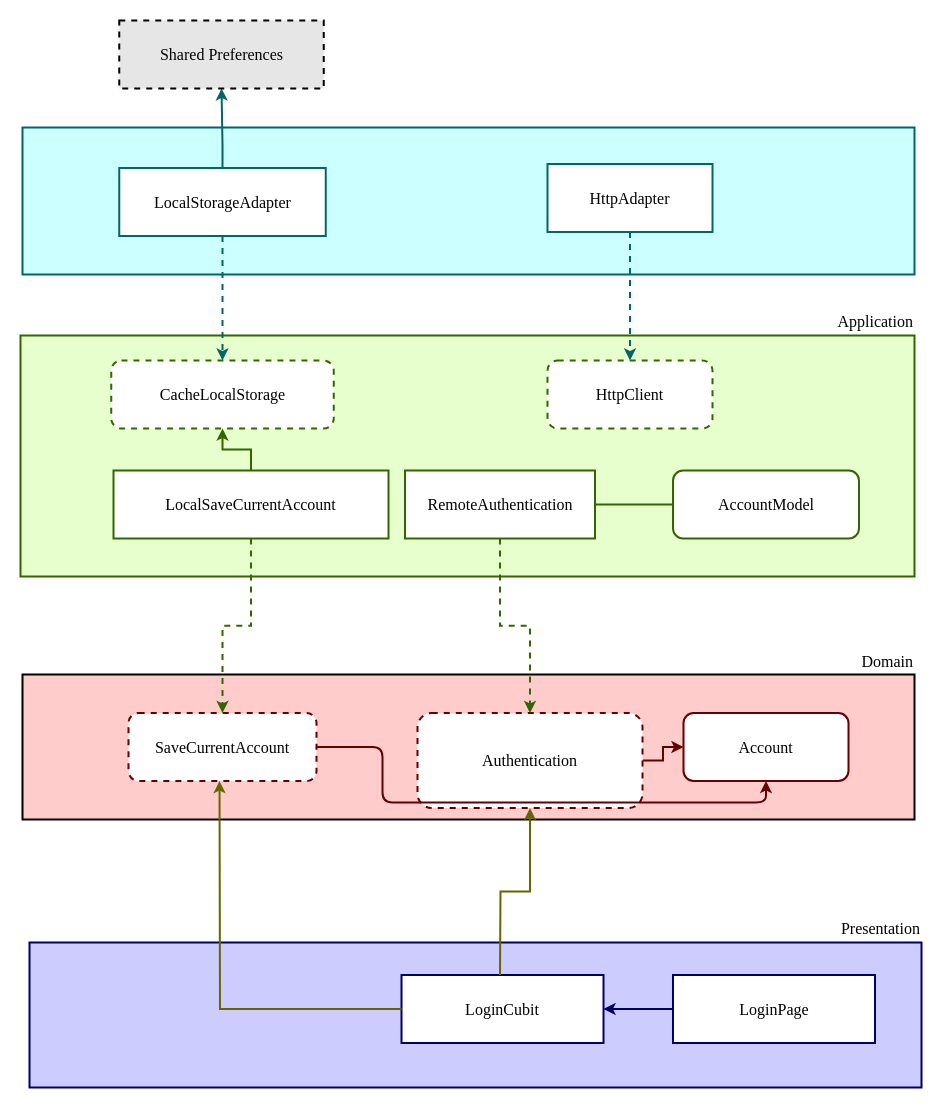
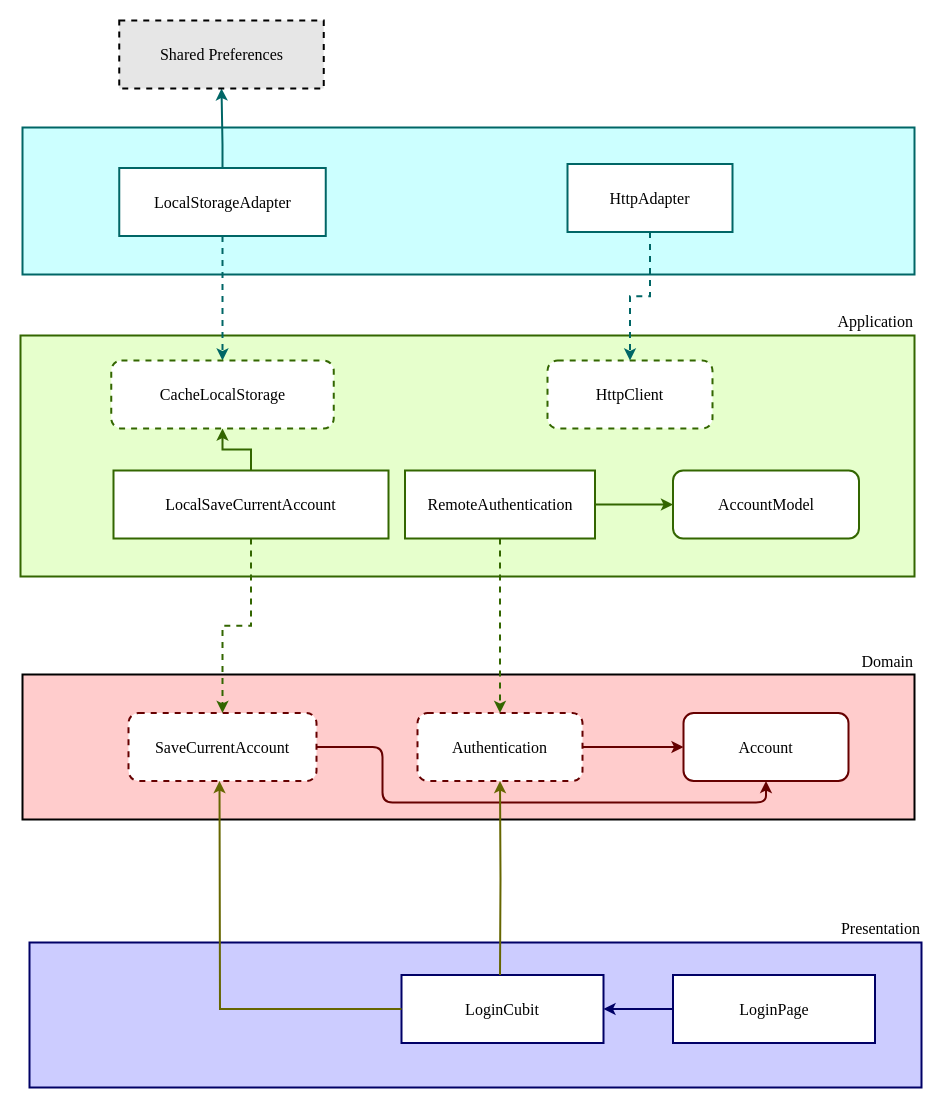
- <mxCell id="16" value="HttpAdapter" style="rounded=0;whiteSpace=wrap;html=1;shadow=0;strokeWidth=2;fillColor=#FFFFFF;fontFamily=Verdana;fontSize=16;align=center;strokeColor=#006666;sketch=0;" parent="1" vertex="1"><mxGeometry x="547" y="163.5" width="165" height="68" as="geometry" /></mxCell>
+ <mxCell id="16" value="HttpAdapter" style="rounded=0;whiteSpace=wrap;html=1;shadow=0;strokeWidth=2;fillColor=#FFFFFF;fontFamily=Verdana;fontSize=16;align=center;strokeColor=#006666;sketch=0;" parent="1" vertex="1"><mxGeometry x="567" y="163.5" width="165" height="68" as="geometry" /></mxCell>
- <mxCell id="9" style="edgeStyle=orthogonalEdgeStyle;rounded=0;orthogonalLoop=1;jettySize=auto;html=1;exitX=1;exitY=0.5;exitDx=0;exitDy=0;entryX=0;entryY=0.5;entryDx=0;entryDy=0;strokeColor=#336600;strokeWidth=2;sketch=0;endArrow=none;" parent="1" source="10" target="13" edge="1"><mxGeometry relative="1" as="geometry" /></mxCell>
+ <mxCell id="9" style="edgeStyle=orthogonalEdgeStyle;rounded=0;orthogonalLoop=1;jettySize=auto;html=1;exitX=1;exitY=0.5;exitDx=0;exitDy=0;entryX=0;entryY=0.5;entryDx=0;entryDy=0;strokeColor=#336600;strokeWidth=2;sketch=0;" parent="1" source="10" target="13" edge="1"><mxGeometry relative="1" as="geometry" /></mxCell>
- <mxCell id="4" value="Authentication" style="rounded=1;whiteSpace=wrap;html=1;shadow=0;strokeWidth=2;fillColor=#FFFFFF;fontFamily=Verdana;fontSize=16;align=center;dashed=1;strokeColor=#660000;sketch=0;" parent="1" vertex="1"><mxGeometry x="417" y="712.5" width="225" height="95" as="geometry" /></mxCell>
+ <mxCell id="4" value="Authentication" style="rounded=1;whiteSpace=wrap;html=1;shadow=0;strokeWidth=2;fillColor=#FFFFFF;fontFamily=Verdana;fontSize=16;align=center;dashed=1;strokeColor=#660000;sketch=0;" parent="1" vertex="1"><mxGeometry x="417" y="712.5" width="165" height="68" as="geometry" /></mxCell>
